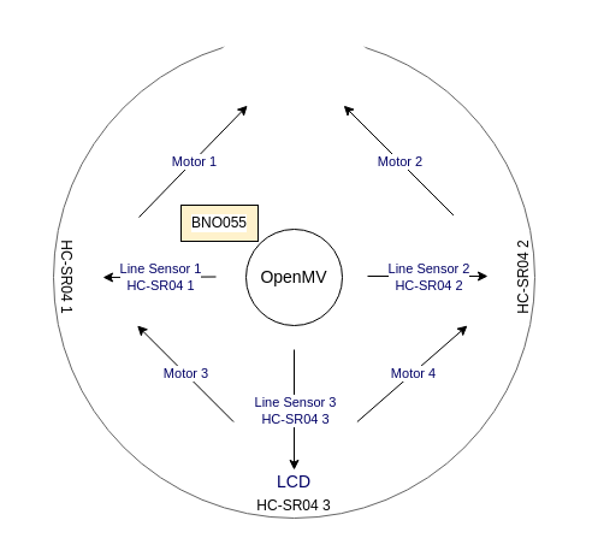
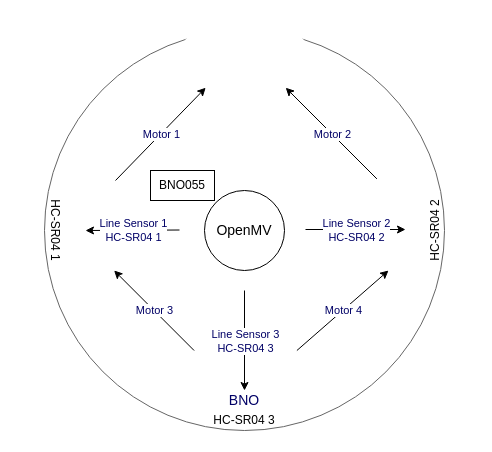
- <mxCell id="20" value="BNO055" style="rounded=0;whiteSpace=wrap;html=1;labelBackgroundColor=#ffffff;fillColor=#fff2cc;fontColor=#000000;strokeColor=#000000;" parent="1" vertex="1"><mxGeometry x="150" y="170" width="64" height="30" as="geometry" /></mxCell>
+ <mxCell id="20" value="BNO055" style="rounded=0;whiteSpace=wrap;html=1;labelBackgroundColor=#ffffff;fillColor=#FFFFFF;fontColor=#000000;strokeColor=#000000;" parent="1" vertex="1"><mxGeometry x="150" y="170" width="64" height="30" as="geometry" /></mxCell>
- <mxCell id="17" value="LCD" style="text;html=1;strokeColor=none;fillColor=none;align=center;verticalAlign=middle;whiteSpace=wrap;rounded=0;labelBackgroundColor=#ffffff;fontFamily=Helvetica;fontSize=14;fontColor=#000066;" parent="1" vertex="1"><mxGeometry x="217" y="390" width="54" height="20" as="geometry" /></mxCell>
+ <mxCell id="17" value="BNO" style="text;html=1;strokeColor=none;fillColor=none;align=center;verticalAlign=middle;whiteSpace=wrap;rounded=0;labelBackgroundColor=#ffffff;fontFamily=Helvetica;fontSize=14;fontColor=#000066;" parent="1" vertex="1"><mxGeometry x="217" y="390" width="54" height="20" as="geometry" /></mxCell>
